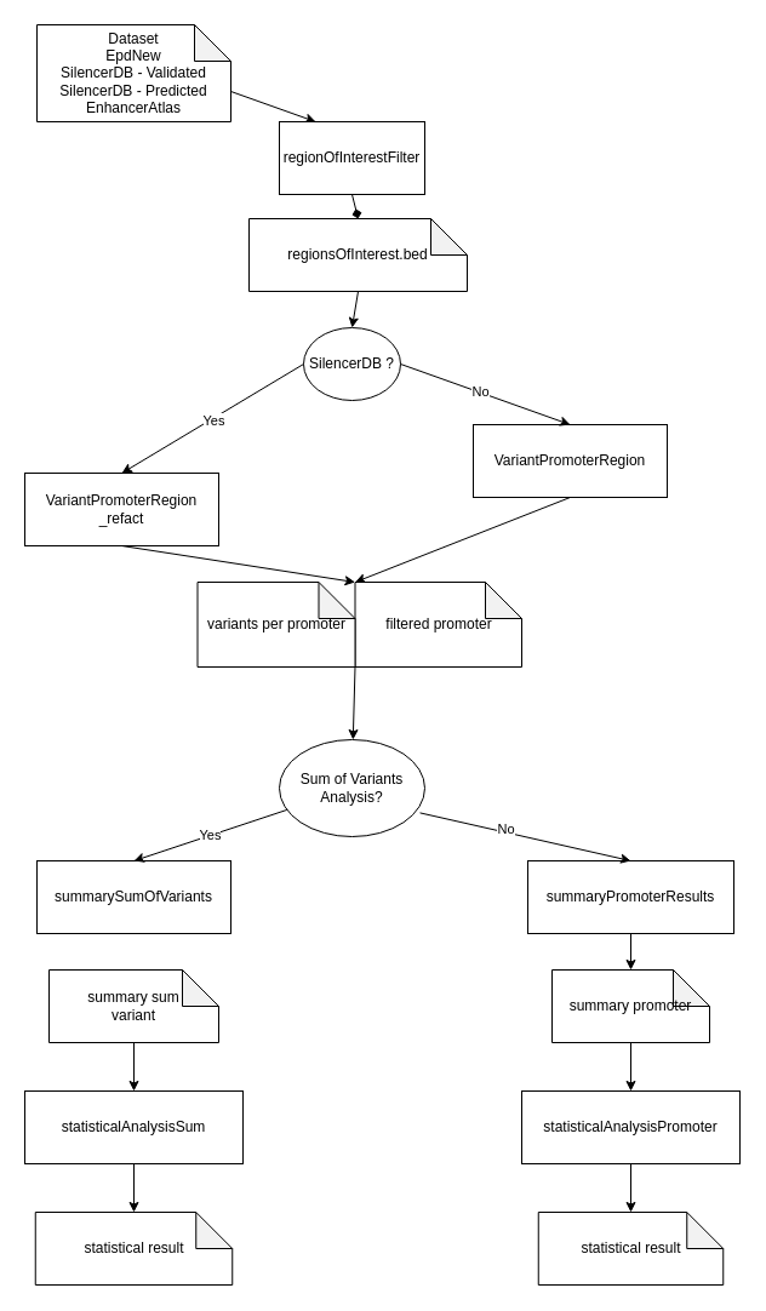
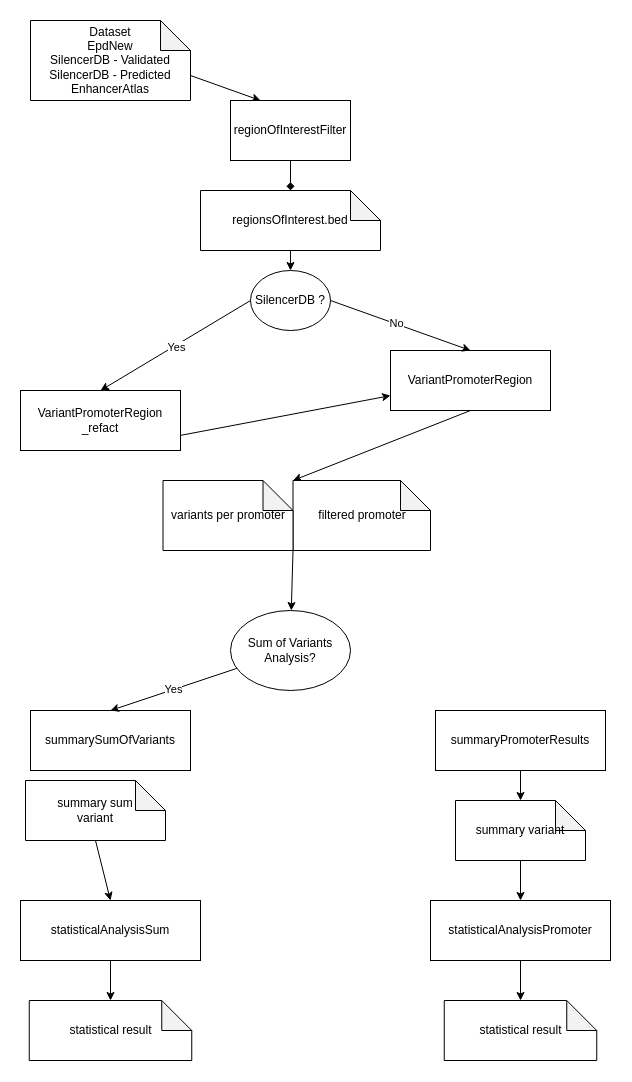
- <mxCell id="36" value="regionsOfInterest.bed" style="shape=note;whiteSpace=wrap;html=1;backgroundOutline=1;darkOpacity=0.05;" vertex="1" parent="1"><mxGeometry x="205" y="180" width="180" height="60" as="geometry" /></mxCell>
+ <mxCell id="36" value="regionsOfInterest.bed" style="shape=note;whiteSpace=wrap;html=1;backgroundOutline=1;darkOpacity=0.05;" vertex="1" parent="1"><mxGeometry x="200" y="190" width="180" height="60" as="geometry" /></mxCell>
- <mxCell id="8" style="edgeStyle=none;html=1;exitX=0.5;exitY=1;exitDx=0;exitDy=0;entryX=0;entryY=0;entryDx=0;entryDy=0;entryPerimeter=0;" parent="1" source="9" target="17" edge="1"><mxGeometry relative="1" as="geometry" /></mxCell>
+ <mxCell id="8" style="edgeStyle=none;html=1;exitX=0.5;exitY=1;exitDx=0;exitDy=0;" parent="1" source="9" target="3" edge="1"><mxGeometry relative="1" as="geometry" /></mxCell>
- <mxCell id="15" style="edgeStyle=none;html=1;exitX=0.967;exitY=0.755;exitDx=0;exitDy=0;entryX=0.5;entryY=0;entryDx=0;entryDy=0;exitPerimeter=0;" parent="1" source="25" target="5" edge="1"><mxGeometry relative="1" as="geometry" /></mxCell>
- <mxCell id="16" value="No" style="edgeLabel;html=1;align=center;verticalAlign=middle;resizable=0;points=[];" parent="15" vertex="1" connectable="0"><mxGeometry x="-0.188" y="3" relative="1" as="geometry"><mxPoint as="offset" /></mxGeometry></mxCell>
- <mxCell id="26" value="summary sum&lt;br&gt;variant" style="shape=note;whiteSpace=wrap;html=1;backgroundOutline=1;darkOpacity=0.05;" parent="1" vertex="1"><mxGeometry x="40" y="800" width="140" height="60" as="geometry" /></mxCell>
+ <mxCell id="26" value="summary sum&lt;br&gt;variant" style="shape=note;whiteSpace=wrap;html=1;backgroundOutline=1;darkOpacity=0.05;" parent="1" vertex="1"><mxGeometry x="25" y="780" width="140" height="60" as="geometry" /></mxCell>
- <mxCell id="19" value="summary promoter" style="shape=note;whiteSpace=wrap;html=1;backgroundOutline=1;darkOpacity=0.05;" parent="1" vertex="1"><mxGeometry x="455" y="800" width="130" height="60" as="geometry" /></mxCell>
+ <mxCell id="19" value="summary variant" style="shape=note;whiteSpace=wrap;html=1;backgroundOutline=1;darkOpacity=0.05;" parent="1" vertex="1"><mxGeometry x="455" y="800" width="130" height="60" as="geometry" /></mxCell>
